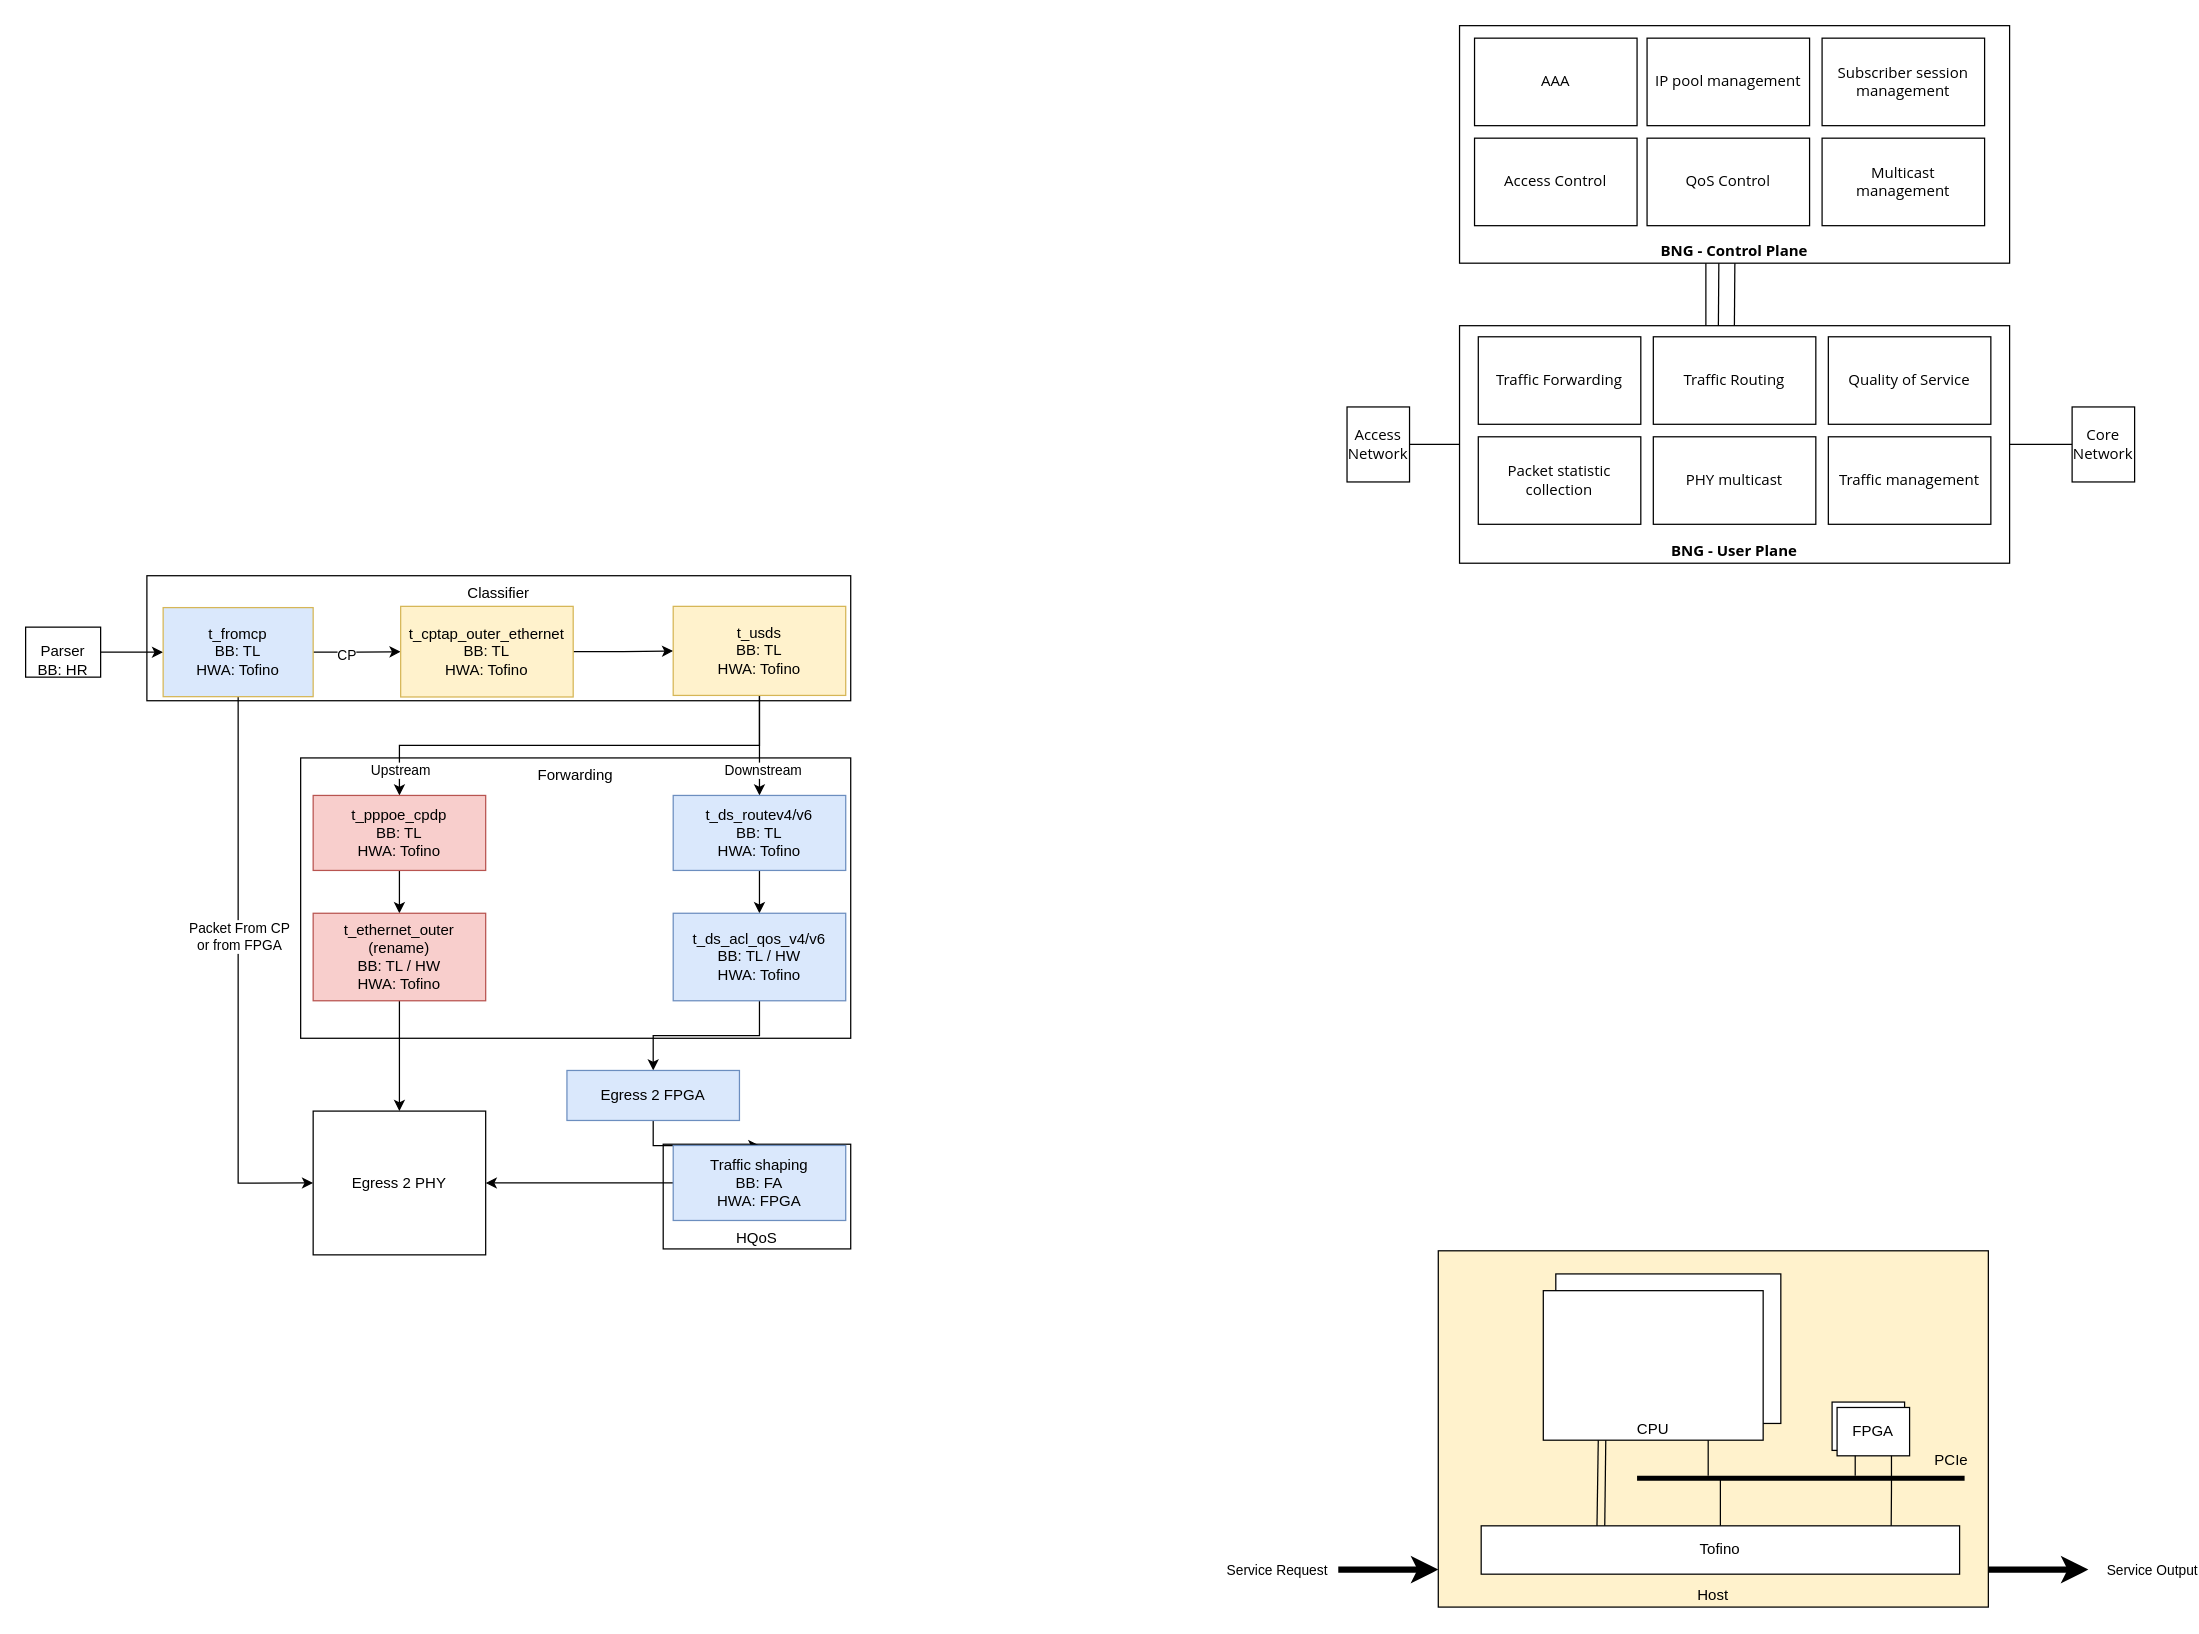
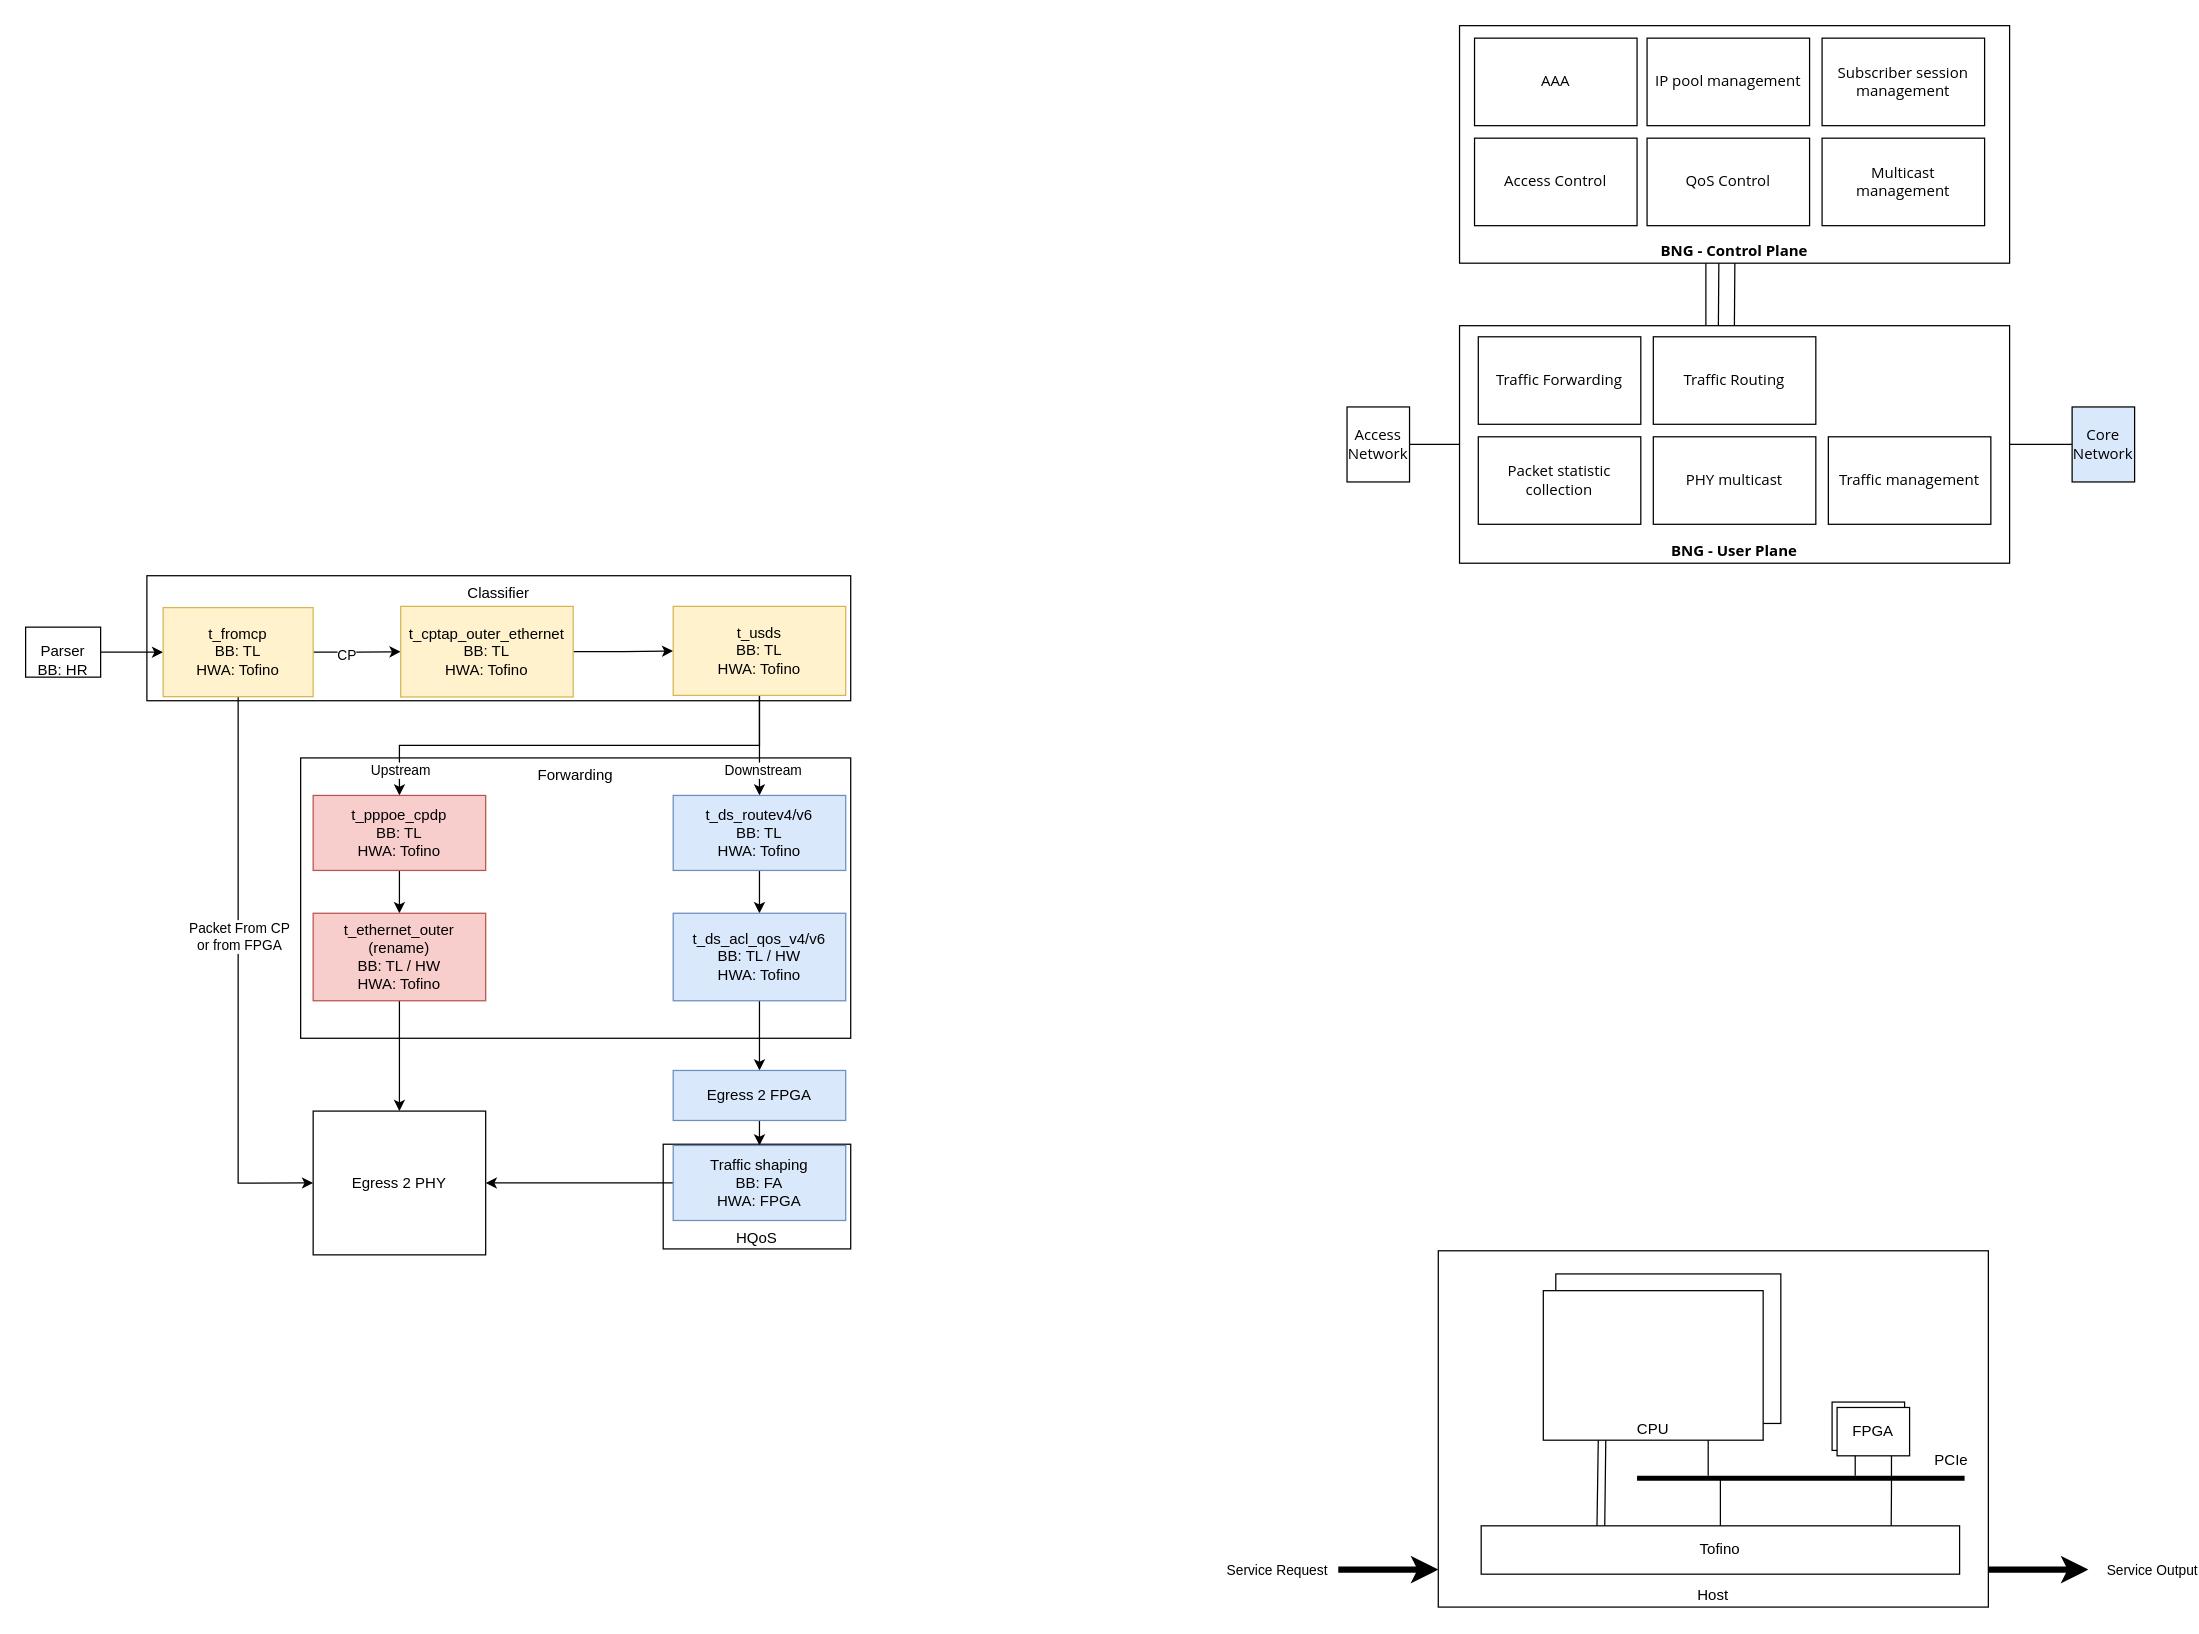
- <mxCell id="54" value="Quality of Service" style="rounded=0;whiteSpace=wrap;html=1;fontFamily=open sans;" parent="1" vertex="1"><mxGeometry x="1462" y="268.87" width="130" height="70" as="geometry" /></mxCell>
- <mxCell id="71" value="&lt;div&gt;Core&lt;/div&gt;&lt;div&gt;Network&lt;br&gt;&lt;/div&gt;" style="rounded=0;whiteSpace=wrap;html=1;fontFamily=open sans;" parent="1" vertex="1"><mxGeometry x="1657" y="325" width="50" height="60" as="geometry" /></mxCell>
+ <mxCell id="71" value="&lt;div&gt;Core&lt;/div&gt;&lt;div&gt;Network&lt;br&gt;&lt;/div&gt;" style="rounded=0;whiteSpace=wrap;html=1;fontFamily=open sans;fillColor=#dae8fc;" parent="1" vertex="1"><mxGeometry x="1657" y="325" width="50" height="60" as="geometry" /></mxCell>
- <mxCell id="13" value="t_fromcp&lt;br&gt;&lt;div&gt;BB: TL&lt;/div&gt;&lt;div&gt;HWA: Tofino&lt;br&gt;&lt;/div&gt;" style="rounded=0;whiteSpace=wrap;html=1;fillColor=#dae8fc;strokeColor=#d6b656;" parent="1" vertex="1"><mxGeometry x="130" y="485.5" width="120" height="71.25" as="geometry" /></mxCell>
+ <mxCell id="13" value="t_fromcp&lt;br&gt;&lt;div&gt;BB: TL&lt;/div&gt;&lt;div&gt;HWA: Tofino&lt;br&gt;&lt;/div&gt;" style="rounded=0;whiteSpace=wrap;html=1;fillColor=#fff2cc;strokeColor=#d6b656;" parent="1" vertex="1"><mxGeometry x="130" y="485.5" width="120" height="71.25" as="geometry" /></mxCell>
- <mxCell id="30" value="&lt;div&gt;Egress 2 FPGA&lt;br&gt;&lt;/div&gt;" style="rounded=0;whiteSpace=wrap;html=1;fillColor=#dae8fc;strokeColor=#6c8ebf;" parent="1" vertex="1"><mxGeometry x="453" y="855.75" width="138" height="40" as="geometry" /></mxCell>
+ <mxCell id="30" value="&lt;div&gt;Egress 2 FPGA&lt;br&gt;&lt;/div&gt;" style="rounded=0;whiteSpace=wrap;html=1;fillColor=#dae8fc;strokeColor=#6c8ebf;" parent="1" vertex="1"><mxGeometry x="538" y="855.75" width="138" height="40" as="geometry" /></mxCell>
- <mxCell id="37" value="Host" style="rounded=0;whiteSpace=wrap;html=1;verticalAlign=bottom;fillColor=#fff2cc;" parent="1" vertex="1"><mxGeometry x="1150" y="1000" width="440" height="285" as="geometry" /></mxCell>
+ <mxCell id="37" value="Host" style="rounded=0;whiteSpace=wrap;html=1;verticalAlign=bottom;" parent="1" vertex="1"><mxGeometry x="1150" y="1000" width="440" height="285" as="geometry" /></mxCell>
